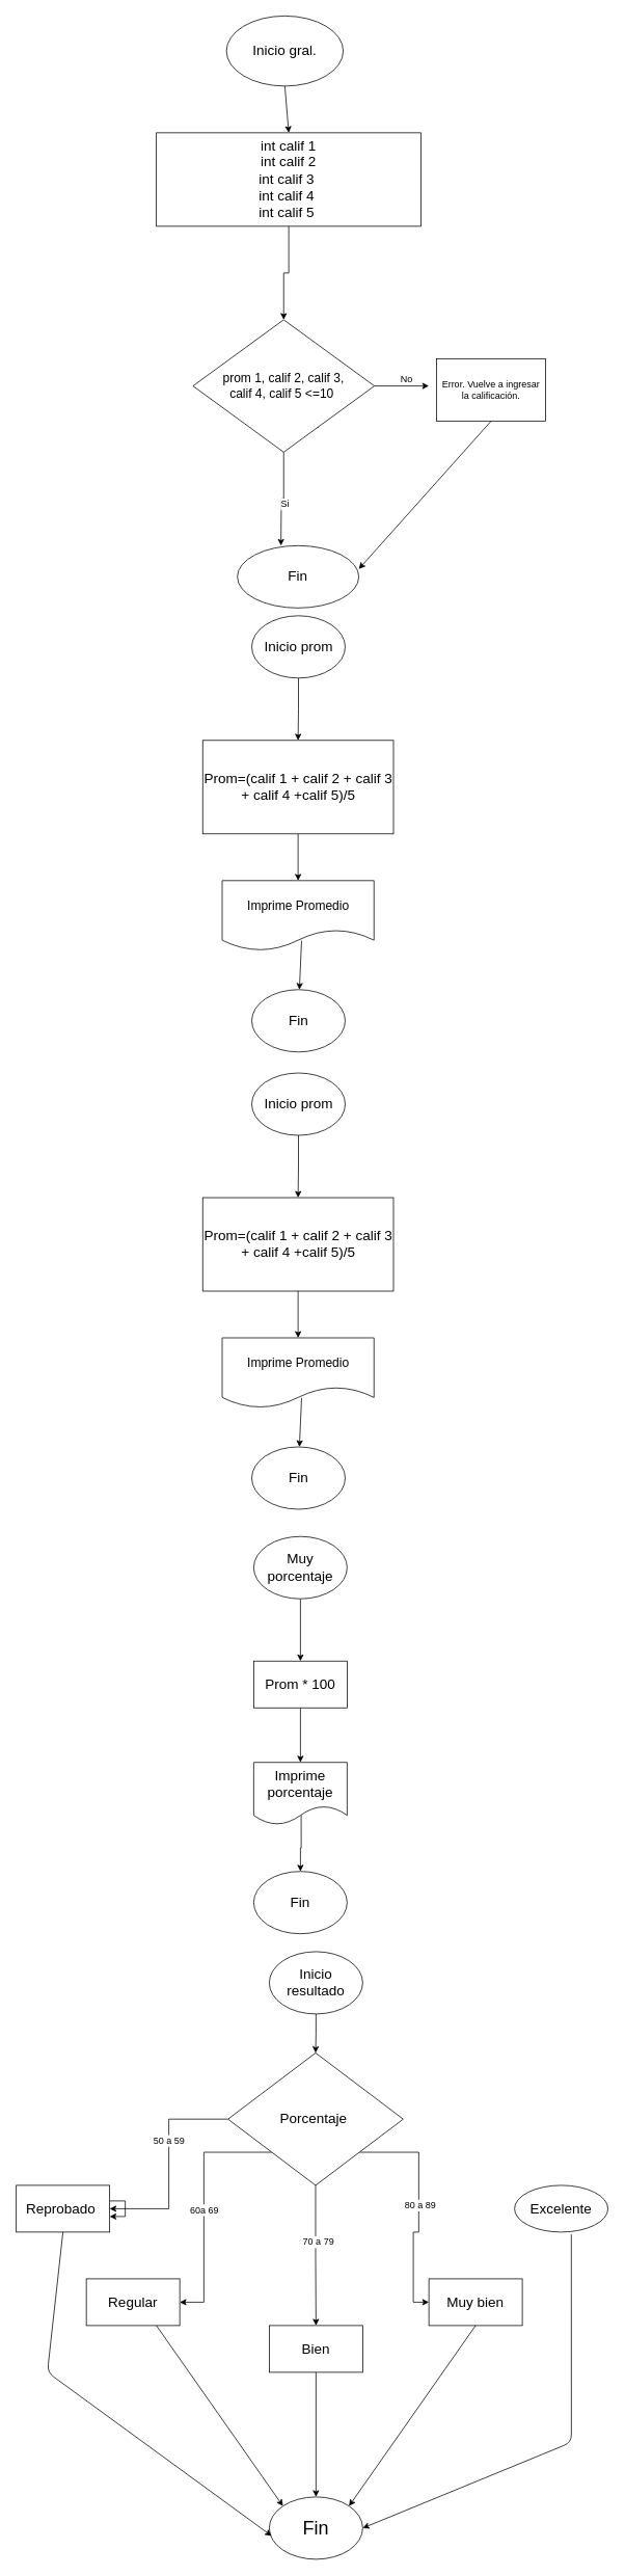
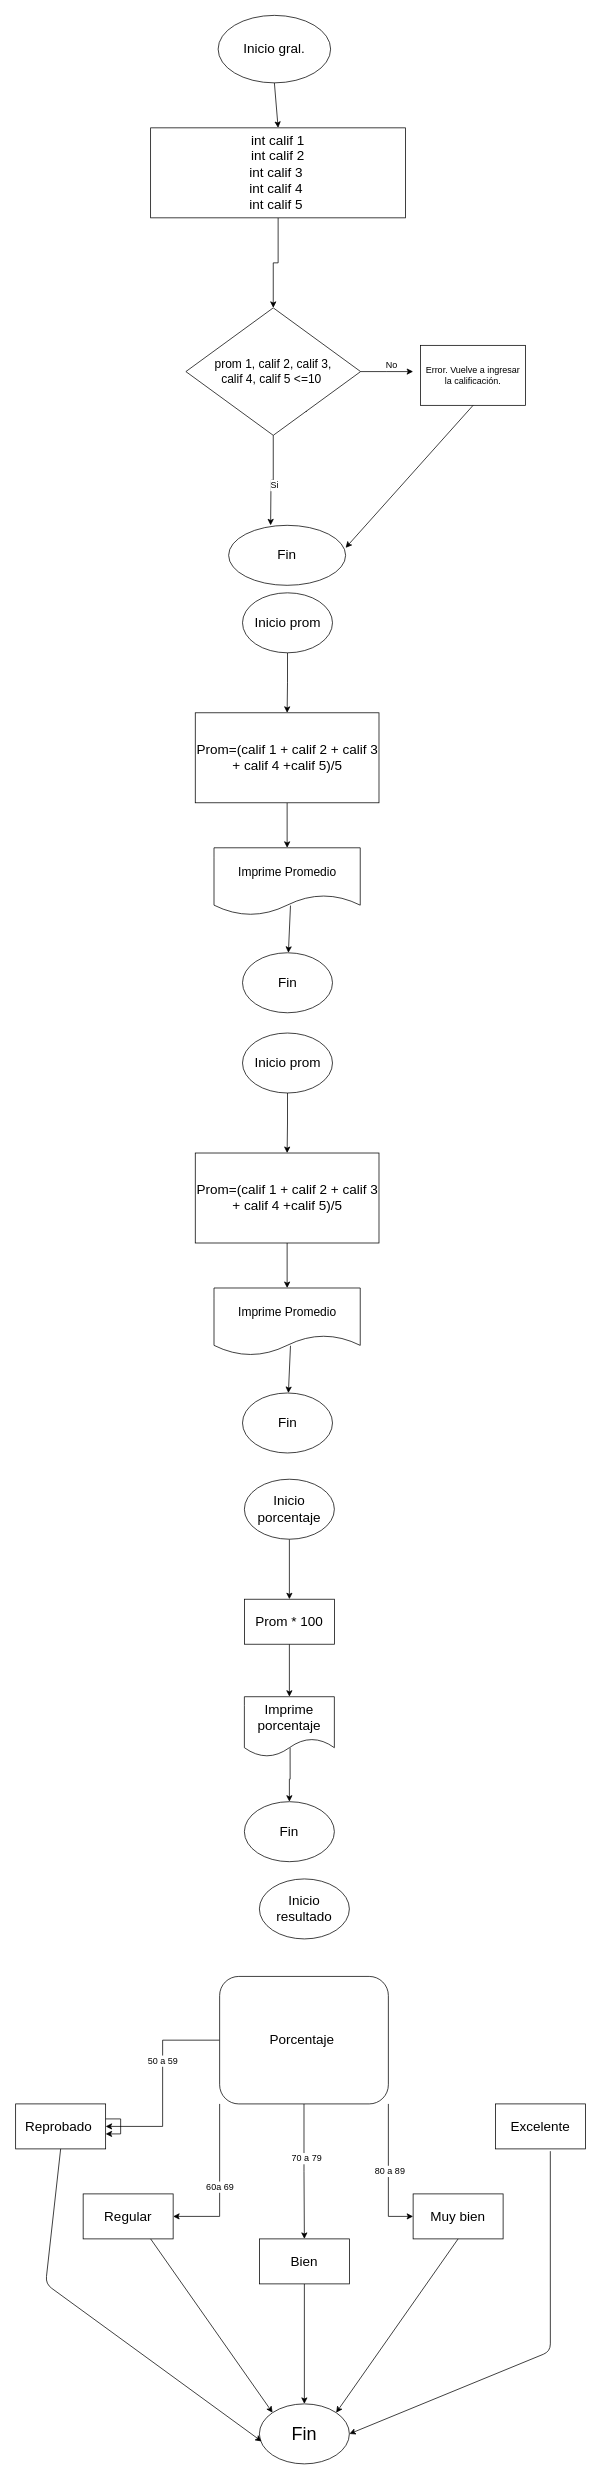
- <mxCell id="30" value="&lt;font style=&quot;font-size: 18px&quot;&gt;Muy porcentaje&lt;/font&gt;" style="ellipse;whiteSpace=wrap;html=1;" vertex="1" parent="1"><mxGeometry x="325" y="1972" width="120" height="80" as="geometry" /></mxCell>
+ <mxCell id="30" value="&lt;font style=&quot;font-size: 18px&quot;&gt;Inicio porcentaje&lt;/font&gt;" style="ellipse;whiteSpace=wrap;html=1;" vertex="1" parent="1"><mxGeometry x="325" y="1972" width="120" height="80" as="geometry" /></mxCell>
- <mxCell id="36" style="edgeStyle=orthogonalEdgeStyle;rounded=0;orthogonalLoop=1;jettySize=auto;html=1;entryX=0.5;entryY=0;entryDx=0;entryDy=0;" edge="1" parent="1" source="37" target="46"><mxGeometry relative="1" as="geometry" /></mxCell>
- <mxCell id="46" value="&lt;font style=&quot;font-size: 18px&quot;&gt;Porcentaje&amp;nbsp;&lt;/font&gt;" style="rhombus;whiteSpace=wrap;html=1;" vertex="1" parent="1"><mxGeometry x="292" y="2635" width="225" height="170" as="geometry" /></mxCell>
+ <mxCell id="46" value="&lt;font style=&quot;font-size: 18px&quot;&gt;Porcentaje&amp;nbsp;&lt;/font&gt;" style="whiteSpace=wrap;html=1;rounded=1;" vertex="1" parent="1"><mxGeometry x="292" y="2635" width="225" height="170" as="geometry" /></mxCell>
- <mxCell id="52" value="&lt;font style=&quot;font-size: 18px&quot;&gt;Excelente&lt;/font&gt;" style="ellipse;whiteSpace=wrap;html=1;" vertex="1" parent="1"><mxGeometry x="660" y="2805" width="120" height="60" as="geometry" /></mxCell>
+ <mxCell id="52" value="&lt;font style=&quot;font-size: 18px&quot;&gt;Excelente&lt;/font&gt;" style="rounded=0;whiteSpace=wrap;html=1;" vertex="1" parent="1"><mxGeometry x="660" y="2805" width="120" height="60" as="geometry" /></mxCell>
